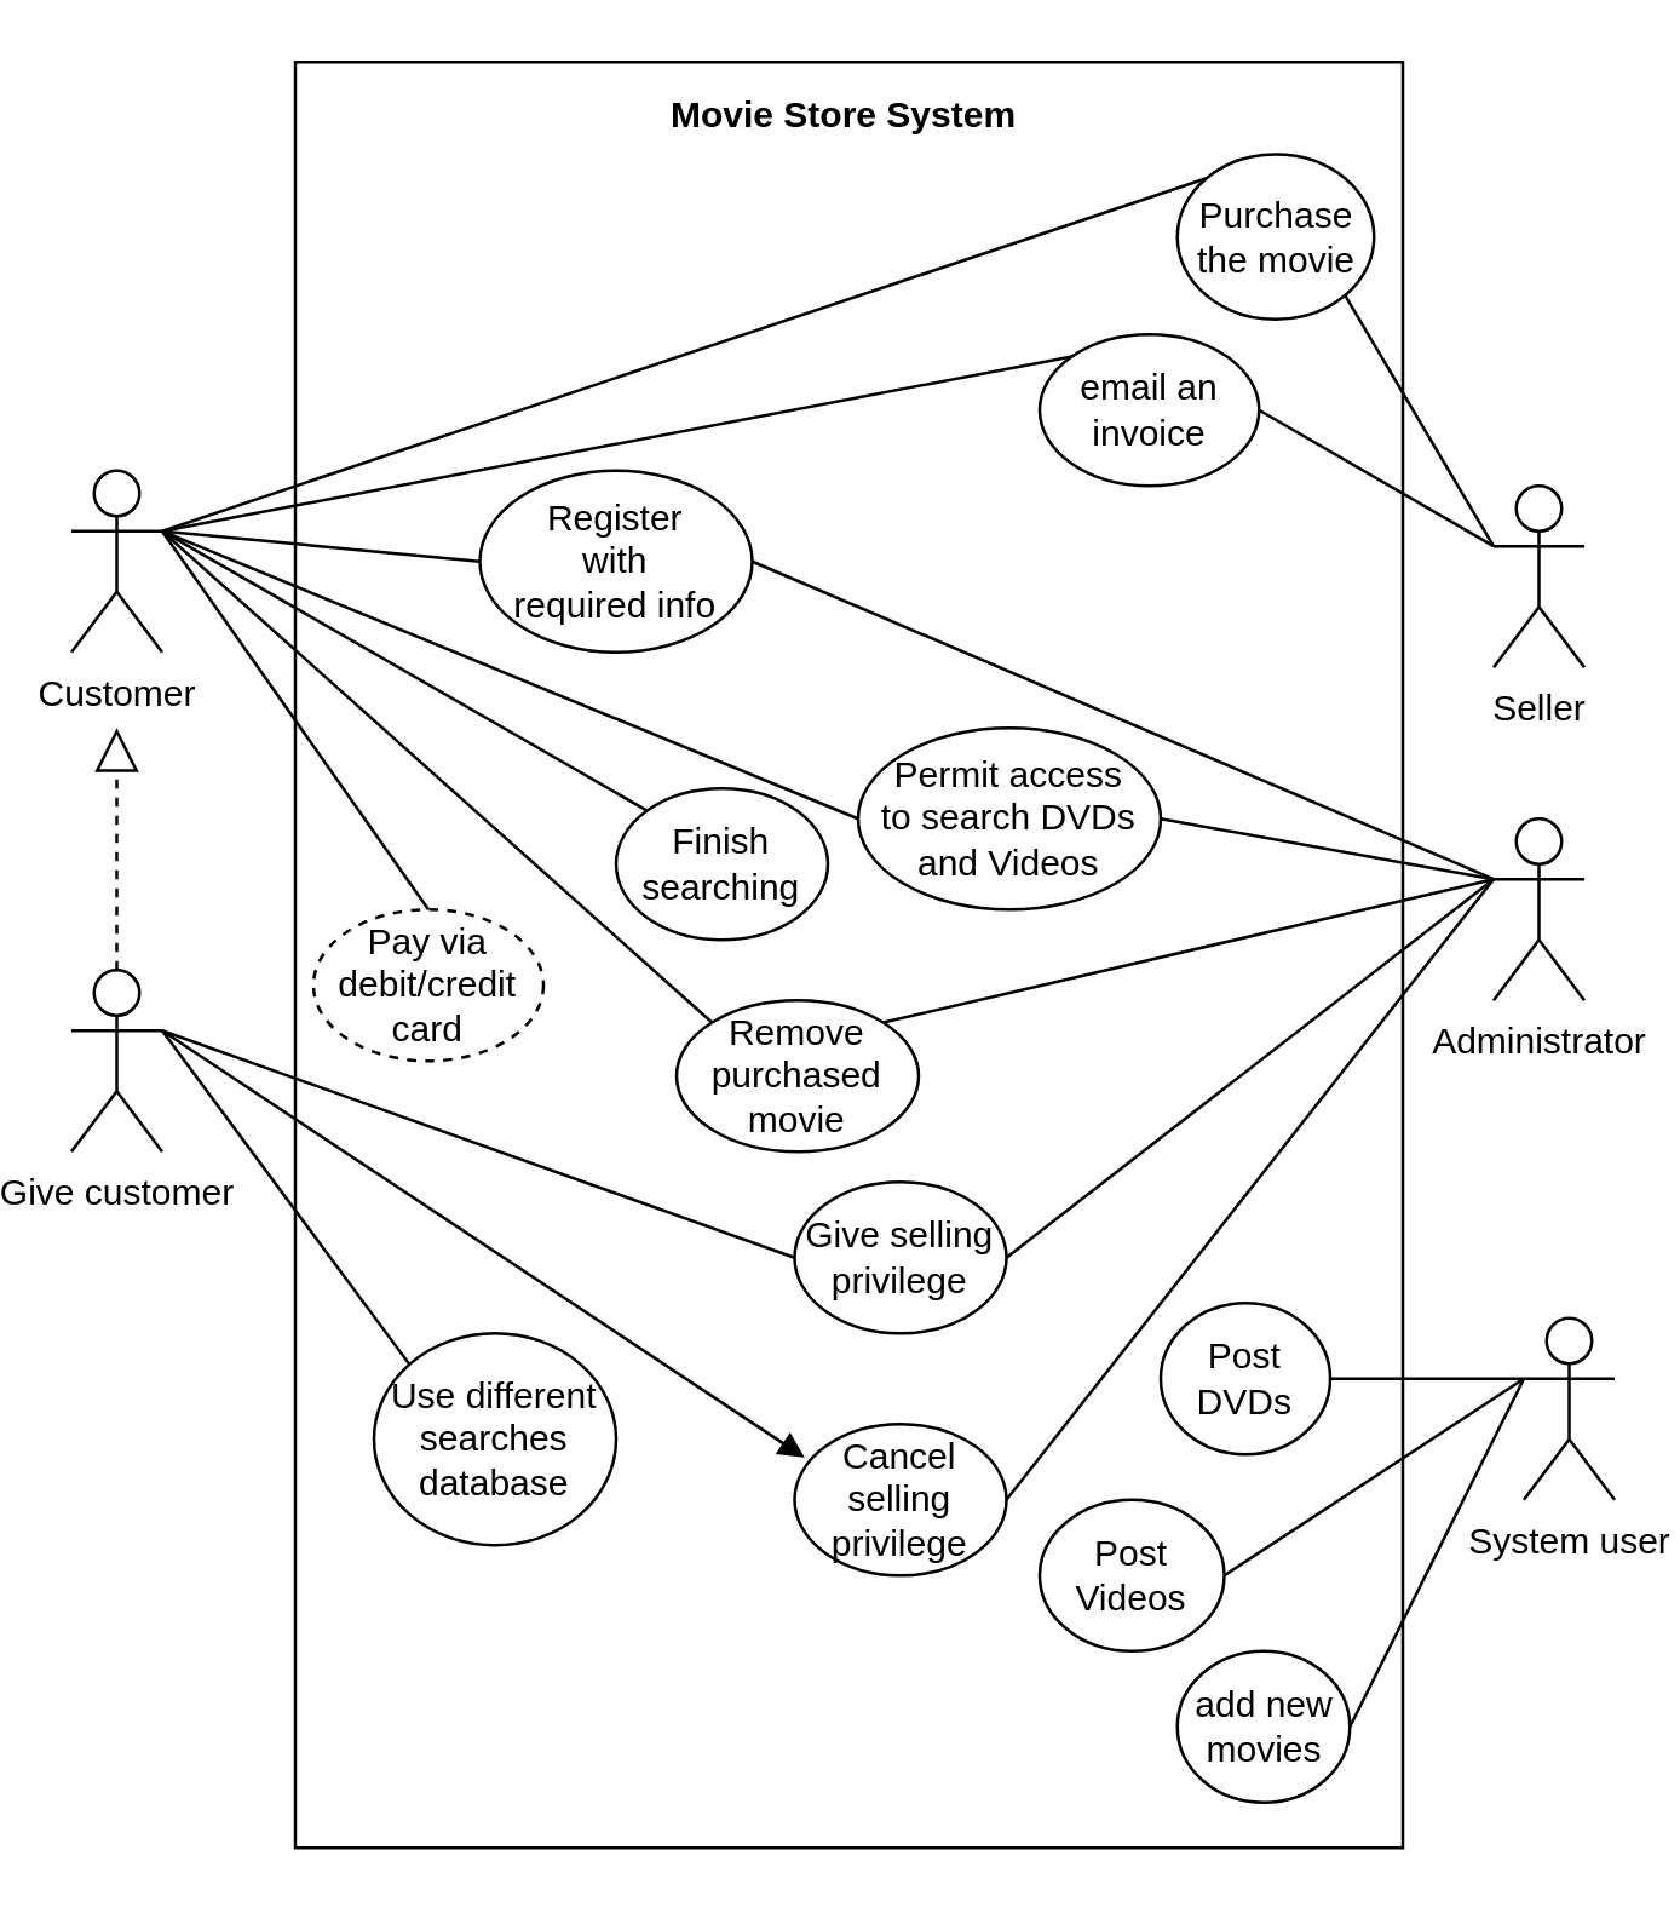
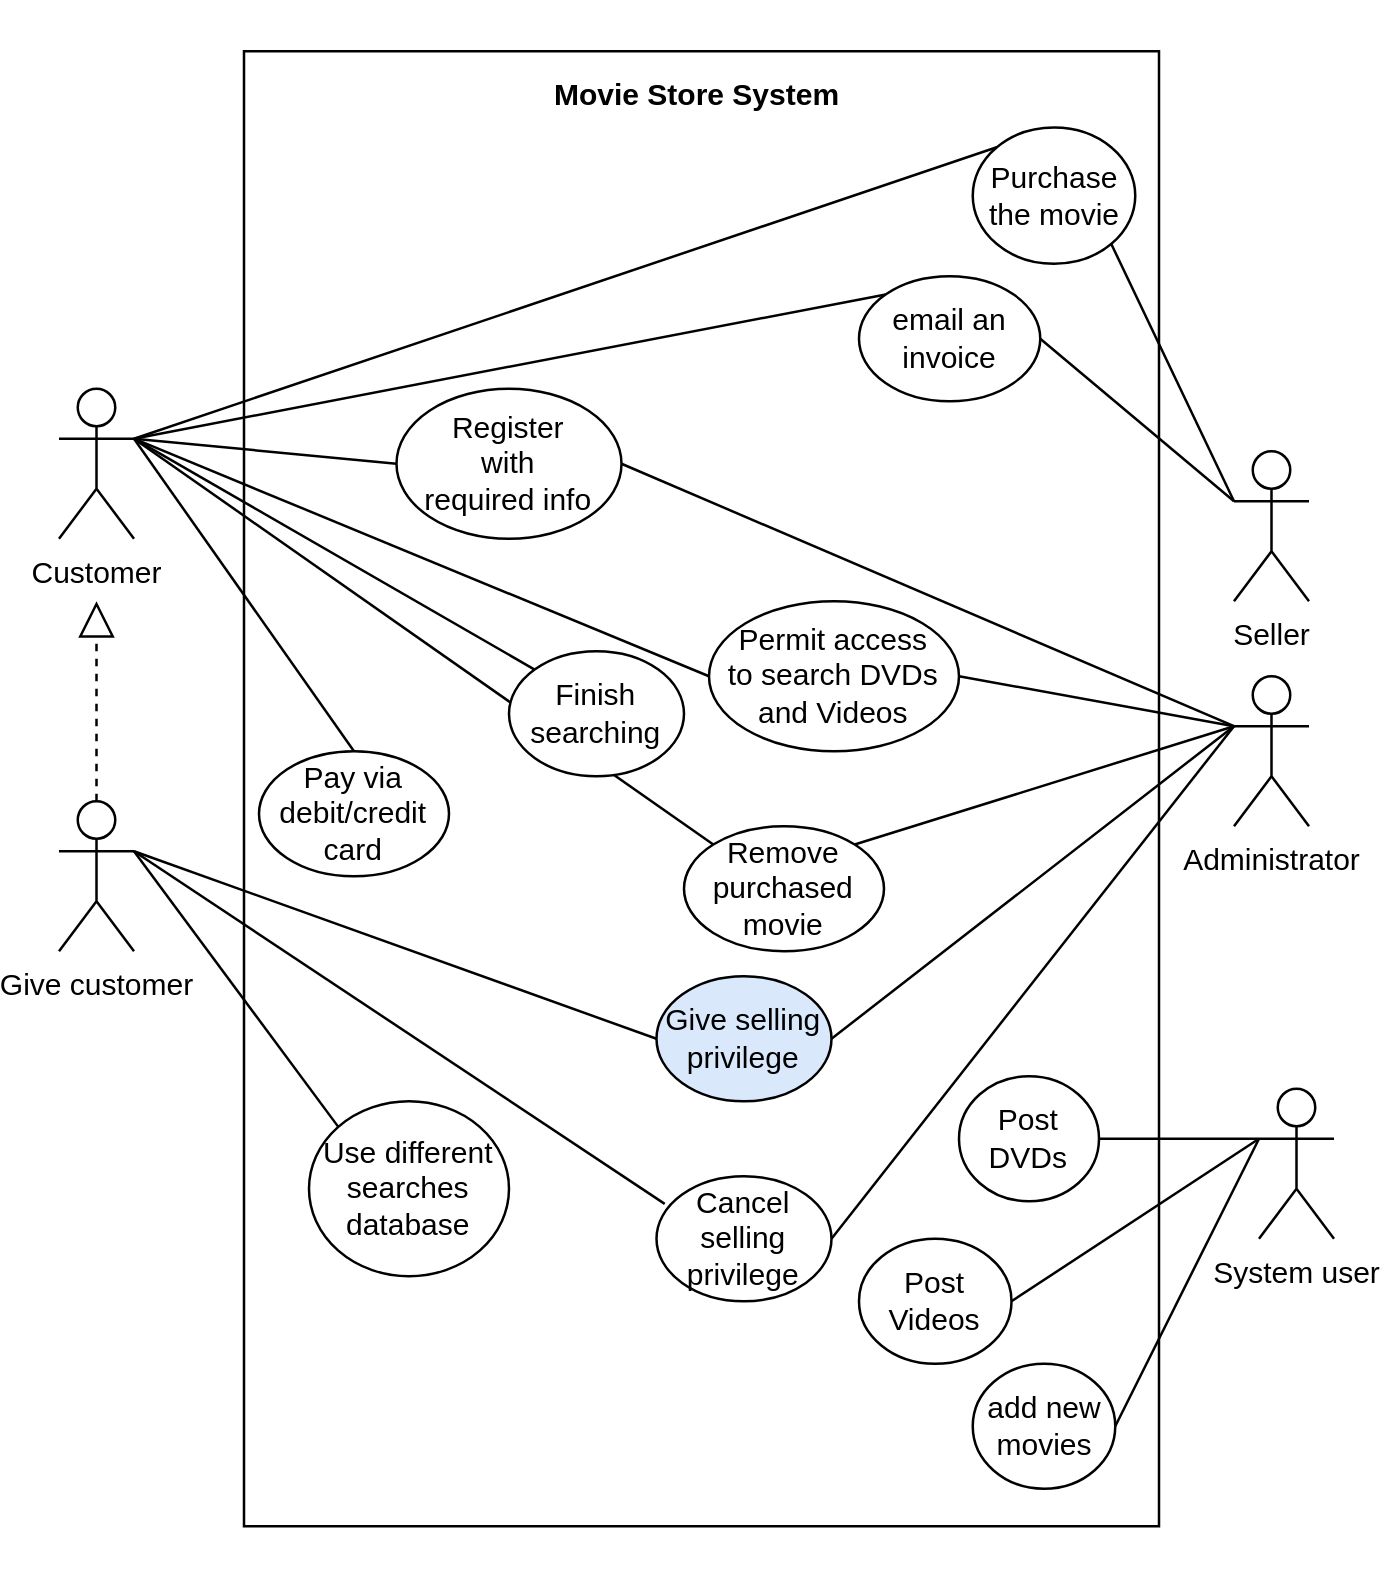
- <mxCell id="7" value="Seller" style="shape=umlActor;verticalLabelPosition=bottom;verticalAlign=top;html=1;" vertex="1" parent="1"><mxGeometry x="490" y="160" width="30" height="60" as="geometry" /></mxCell>
+ <mxCell id="7" value="Seller" style="shape=umlActor;verticalLabelPosition=bottom;verticalAlign=top;html=1;" vertex="1" parent="1"><mxGeometry x="490" y="180" width="30" height="60" as="geometry" /></mxCell>
- <mxCell id="29" value="Pay via debit/credit card" style="ellipse;whiteSpace=wrap;html=1;dashed=1;" vertex="1" parent="1"><mxGeometry x="100" y="300" width="76" height="50" as="geometry" /></mxCell>
+ <mxCell id="29" value="Pay via debit/credit card" style="ellipse;whiteSpace=wrap;html=1;" vertex="1" parent="1"><mxGeometry x="100" y="300" width="76" height="50" as="geometry" /></mxCell>
- <mxCell id="31" value="Remove purchased movie" style="ellipse;whiteSpace=wrap;html=1;" vertex="1" parent="1"><mxGeometry x="220" y="330" width="80" height="50" as="geometry" /></mxCell>
+ <mxCell id="31" value="Remove purchased movie" style="ellipse;whiteSpace=wrap;html=1;" vertex="1" parent="1"><mxGeometry x="270" y="330" width="80" height="50" as="geometry" /></mxCell>
- <mxCell id="19" value="Give selling privilege" style="ellipse;whiteSpace=wrap;html=1;" vertex="1" parent="1"><mxGeometry x="259" y="390" width="70" height="50" as="geometry" /></mxCell>
+ <mxCell id="19" value="Give selling privilege" style="ellipse;whiteSpace=wrap;html=1;fillColor=#dae8fc;" vertex="1" parent="1"><mxGeometry x="259" y="390" width="70" height="50" as="geometry" /></mxCell>
- <mxCell id="24" value="" style="endArrow=block;html=1;rounded=0;exitX=1;exitY=0.333;exitDx=0;exitDy=0;exitPerimeter=0;entryX=0.047;entryY=0.221;entryDx=0;entryDy=0;entryPerimeter=0;" edge="1" parent="1" source="37" target="20"><mxGeometry width="50" height="50" relative="1" as="geometry"><mxPoint x="40" y="370" as="sourcePoint" /><mxPoint x="300" y="340" as="targetPoint" /></mxGeometry></mxCell>
+ <mxCell id="24" value="" style="endArrow=none;html=1;rounded=0;exitX=1;exitY=0.333;exitDx=0;exitDy=0;exitPerimeter=0;entryX=0.047;entryY=0.221;entryDx=0;entryDy=0;entryPerimeter=0;" edge="1" parent="1" source="37" target="20"><mxGeometry width="50" height="50" relative="1" as="geometry"><mxPoint x="40" y="370" as="sourcePoint" /><mxPoint x="300" y="340" as="targetPoint" /></mxGeometry></mxCell>
